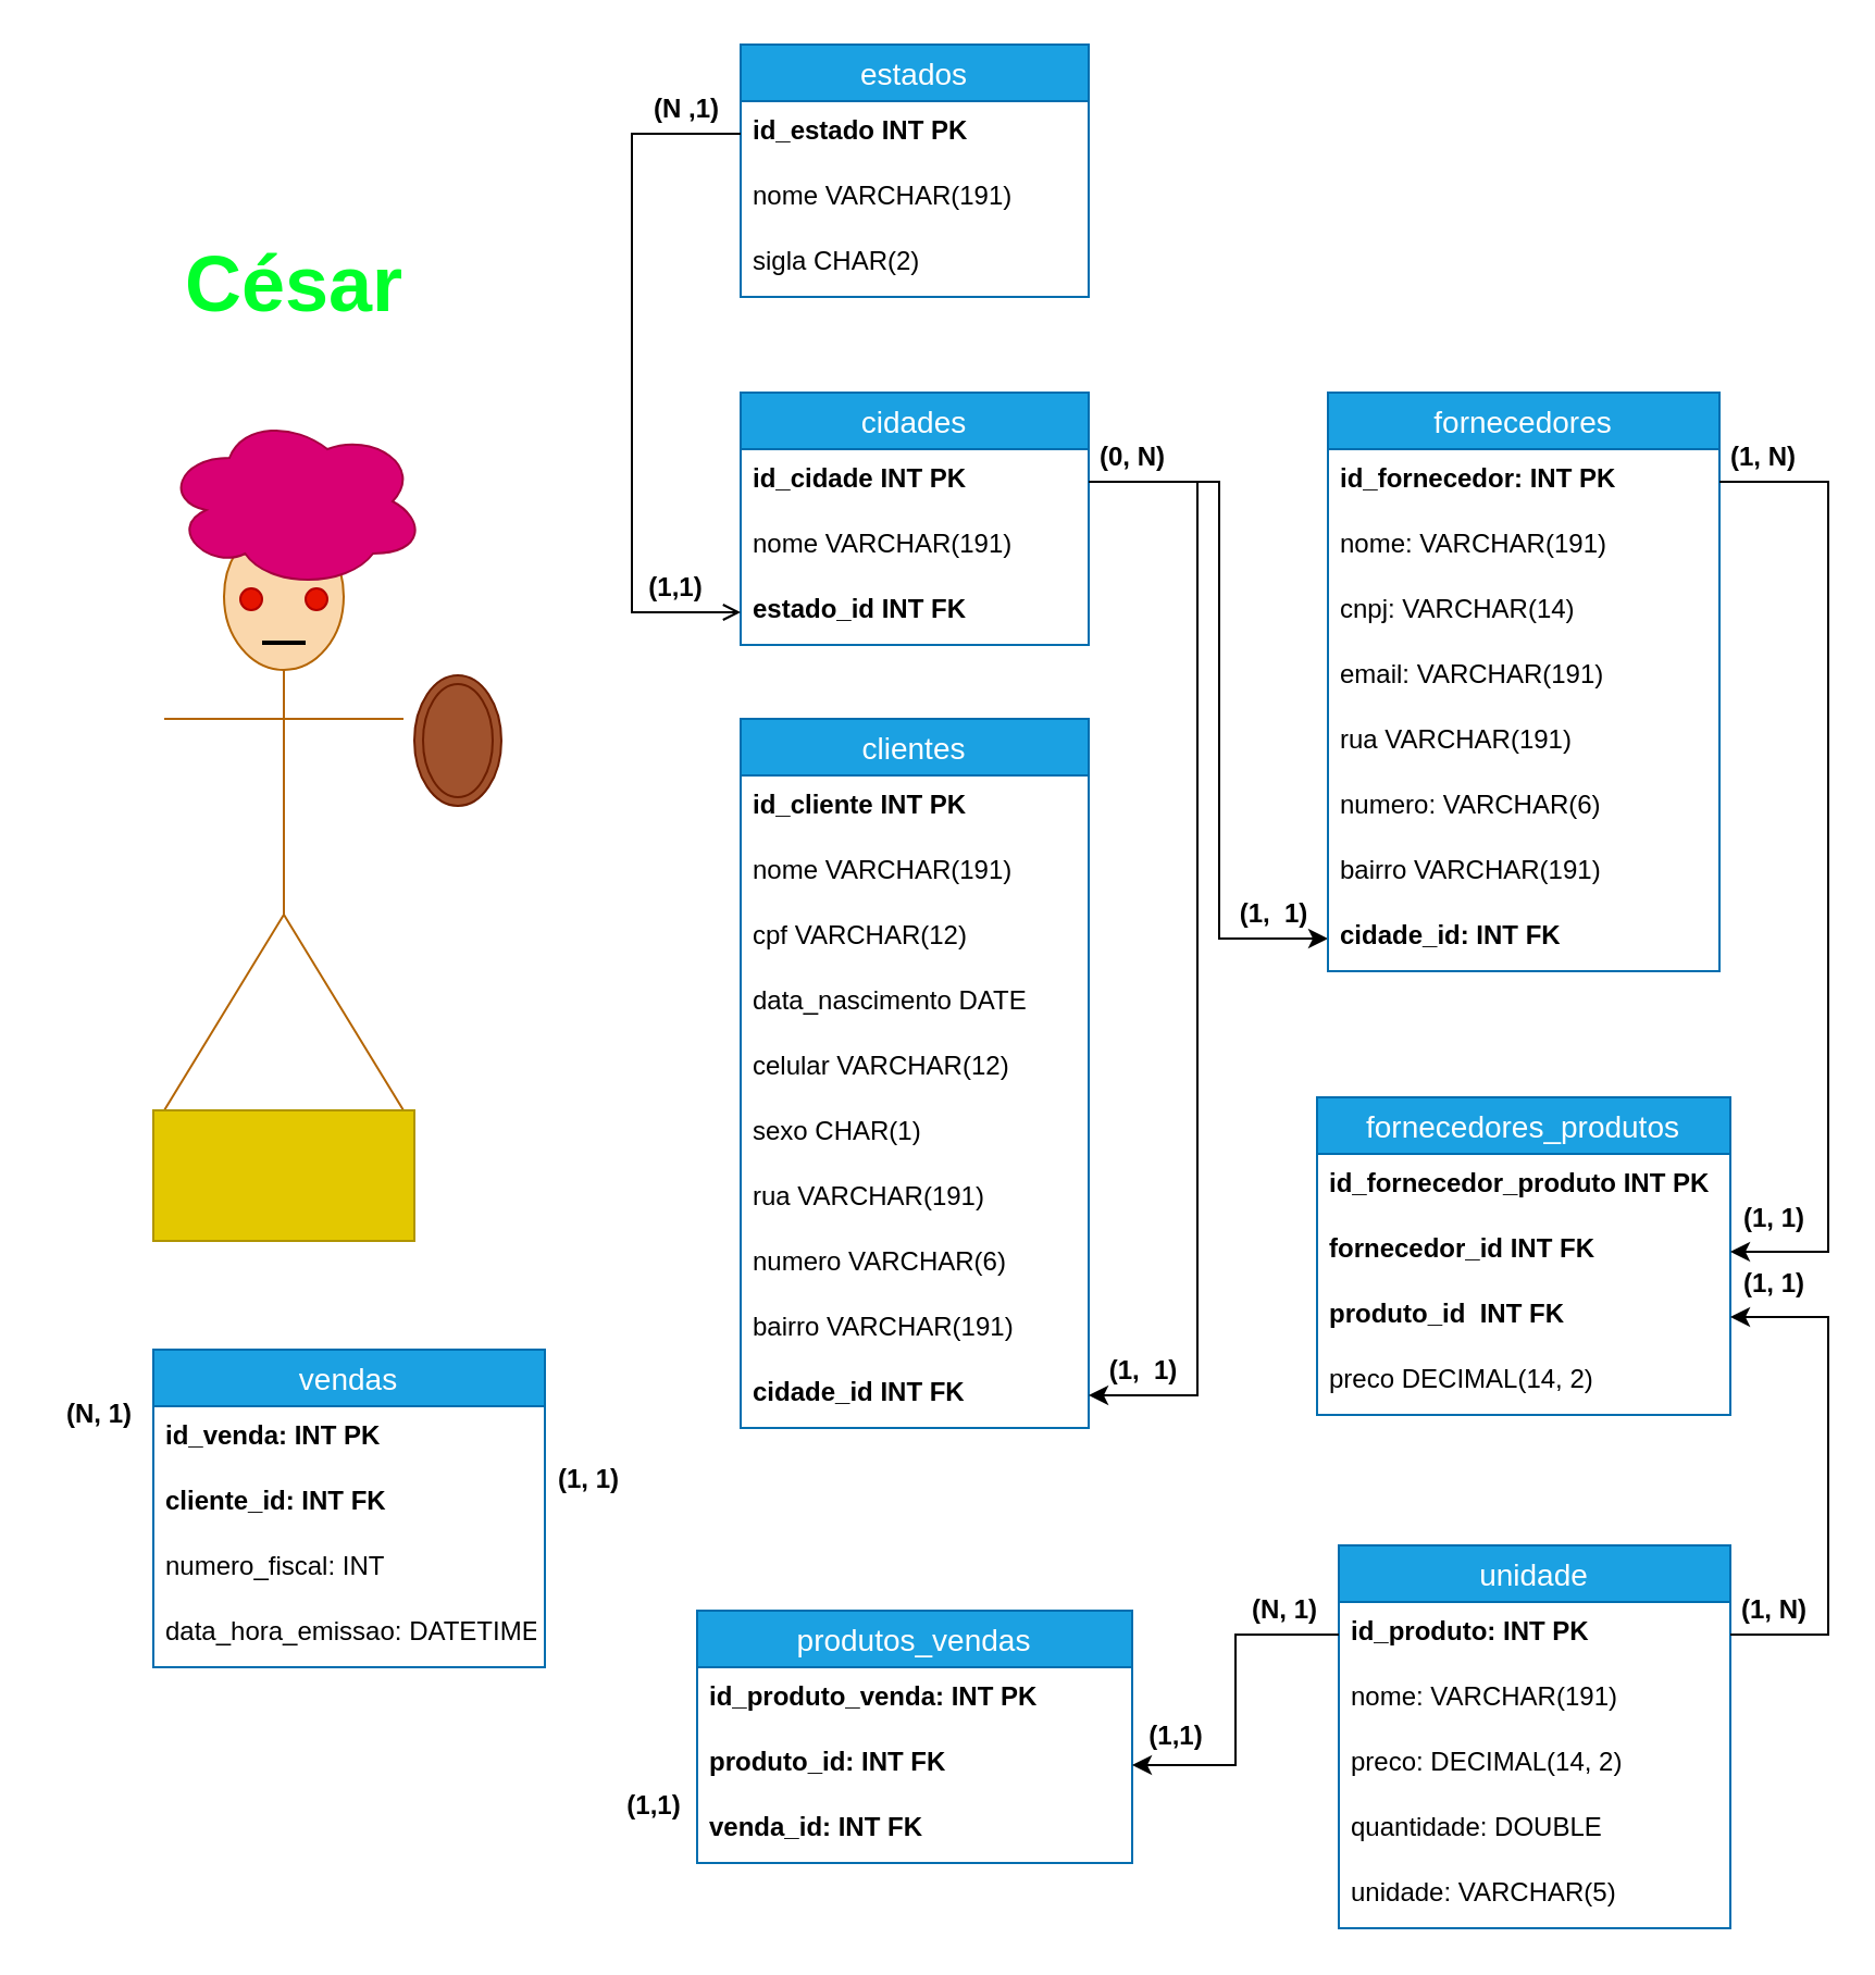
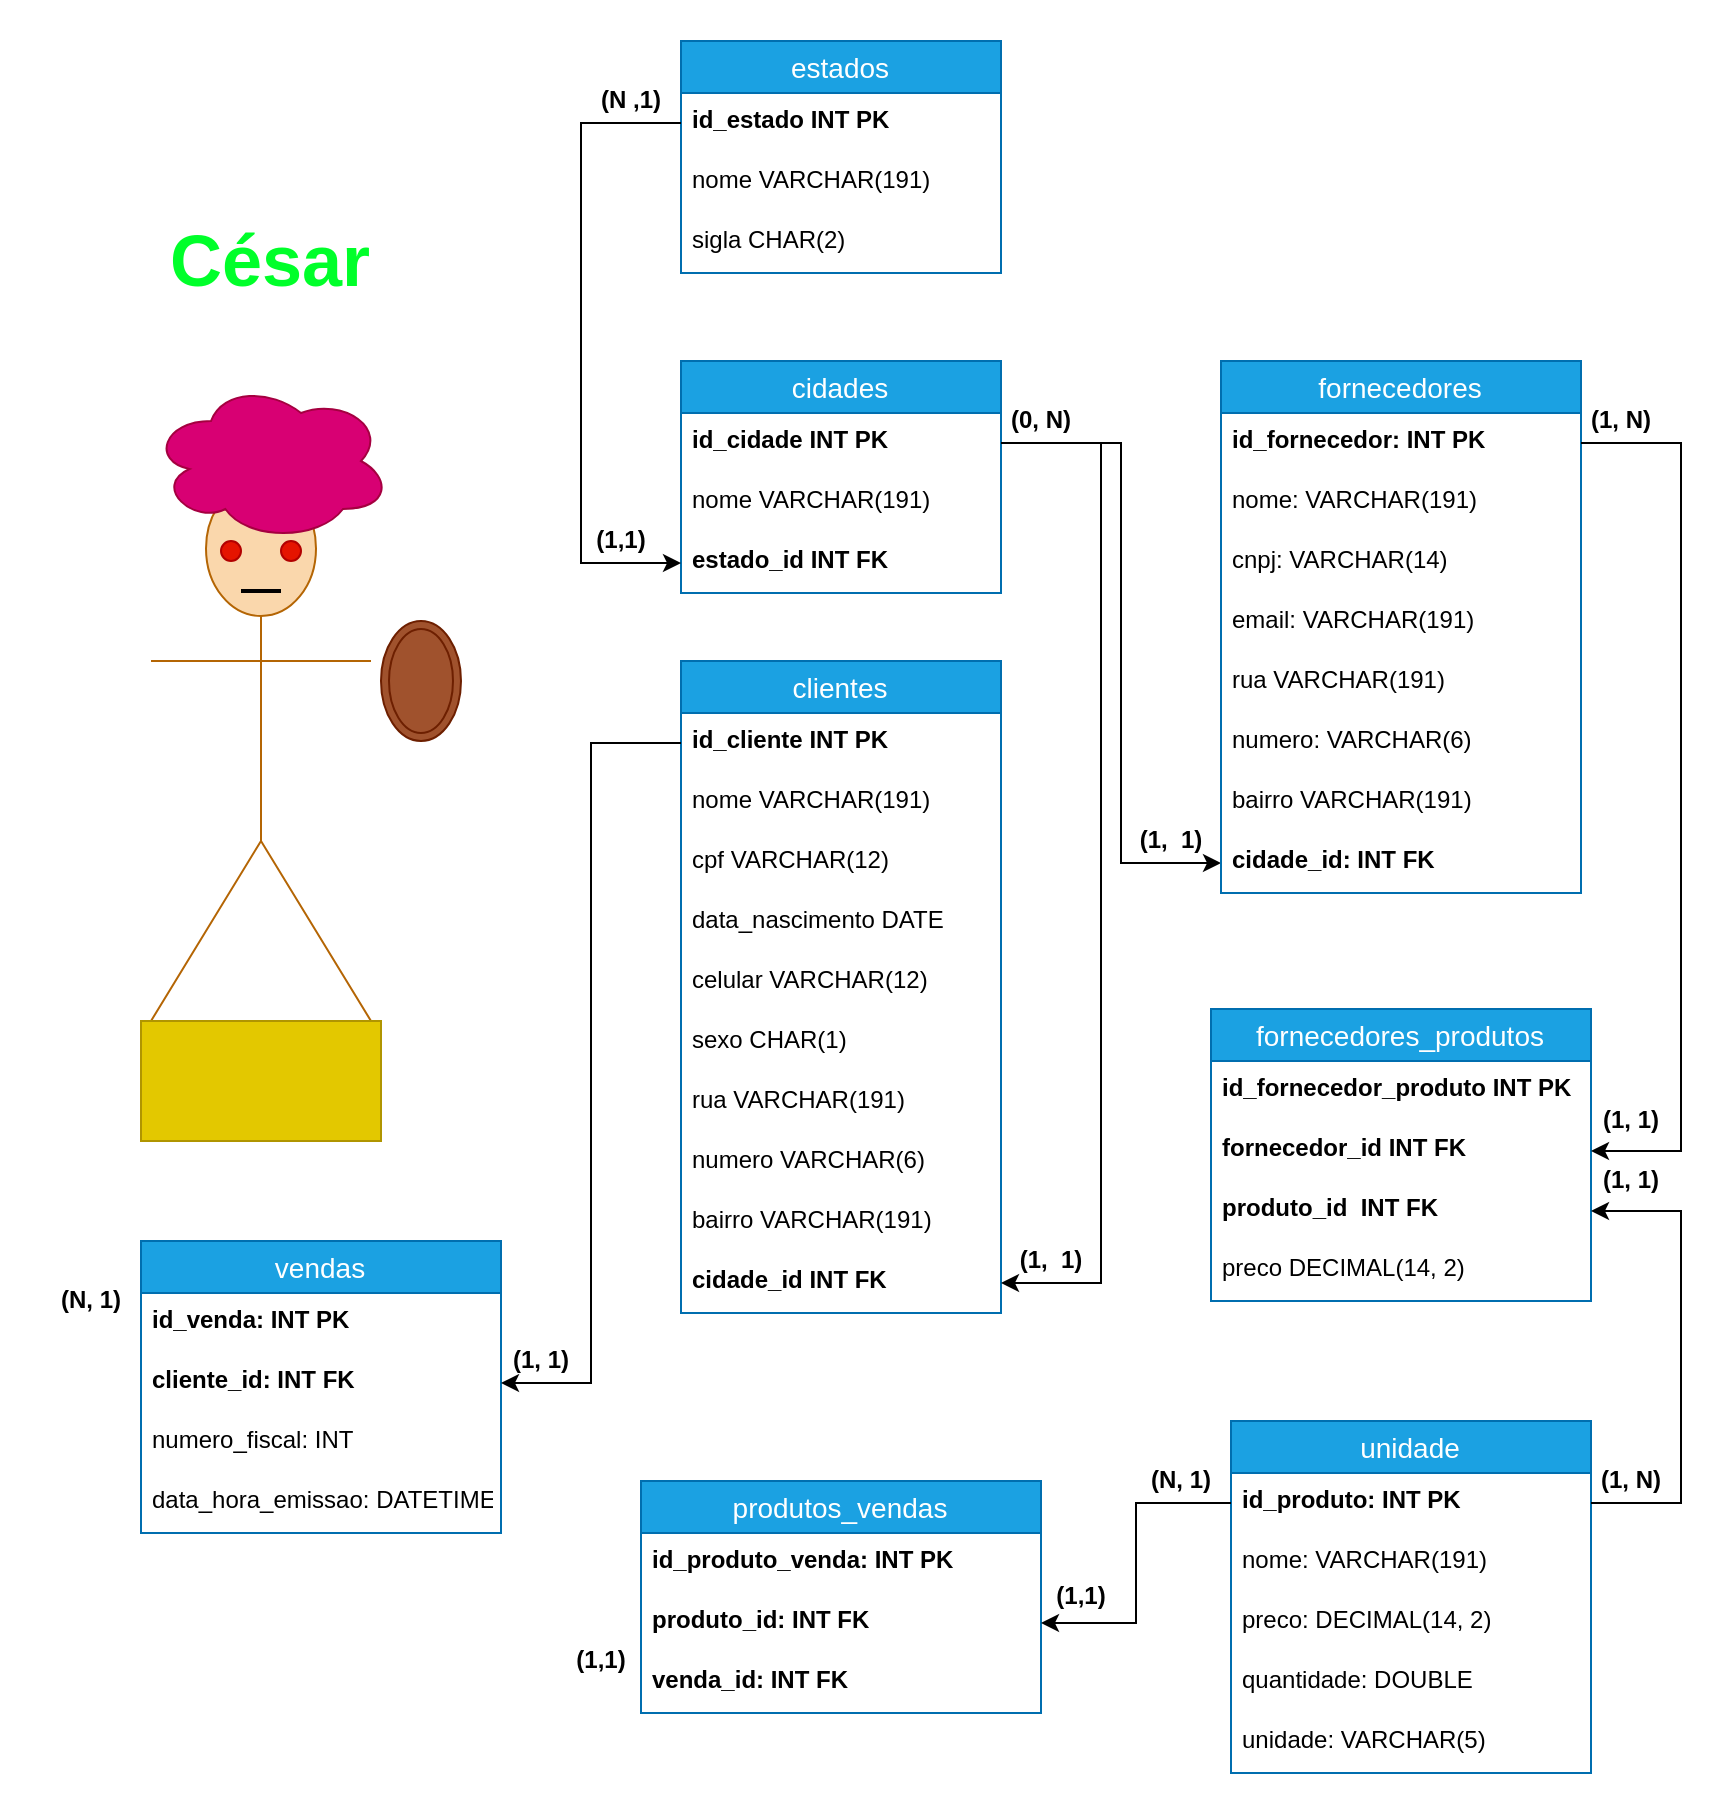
- <mxCell id="26" style="edgeStyle=orthogonalEdgeStyle;rounded=0;orthogonalLoop=1;jettySize=auto;html=1;exitX=0;exitY=0.5;exitDx=0;exitDy=0;entryX=0;entryY=0.5;entryDx=0;entryDy=0;fontColor=#FF0000;endArrow=open;" parent="1" source="18" target="16" edge="1"><mxGeometry relative="1" as="geometry"><Array as="points"><mxPoint x="290" y="61" /><mxPoint x="290" y="281" /></Array></mxGeometry></mxCell>
+ <mxCell id="26" style="edgeStyle=orthogonalEdgeStyle;rounded=0;orthogonalLoop=1;jettySize=auto;html=1;exitX=0;exitY=0.5;exitDx=0;exitDy=0;entryX=0;entryY=0.5;entryDx=0;entryDy=0;fontColor=#FF0000;" parent="1" source="18" target="16" edge="1"><mxGeometry relative="1" as="geometry"><Array as="points"><mxPoint x="290" y="61" /><mxPoint x="290" y="281" /></Array></mxGeometry></mxCell>
+ <mxCell id="71" style="edgeStyle=orthogonalEdgeStyle;rounded=0;orthogonalLoop=1;jettySize=auto;html=1;exitX=0;exitY=0.5;exitDx=0;exitDy=0;entryX=1;entryY=0.5;entryDx=0;entryDy=0;" parent="1" source="3" target="64" edge="1"><mxGeometry relative="1" as="geometry" /></mxCell>
